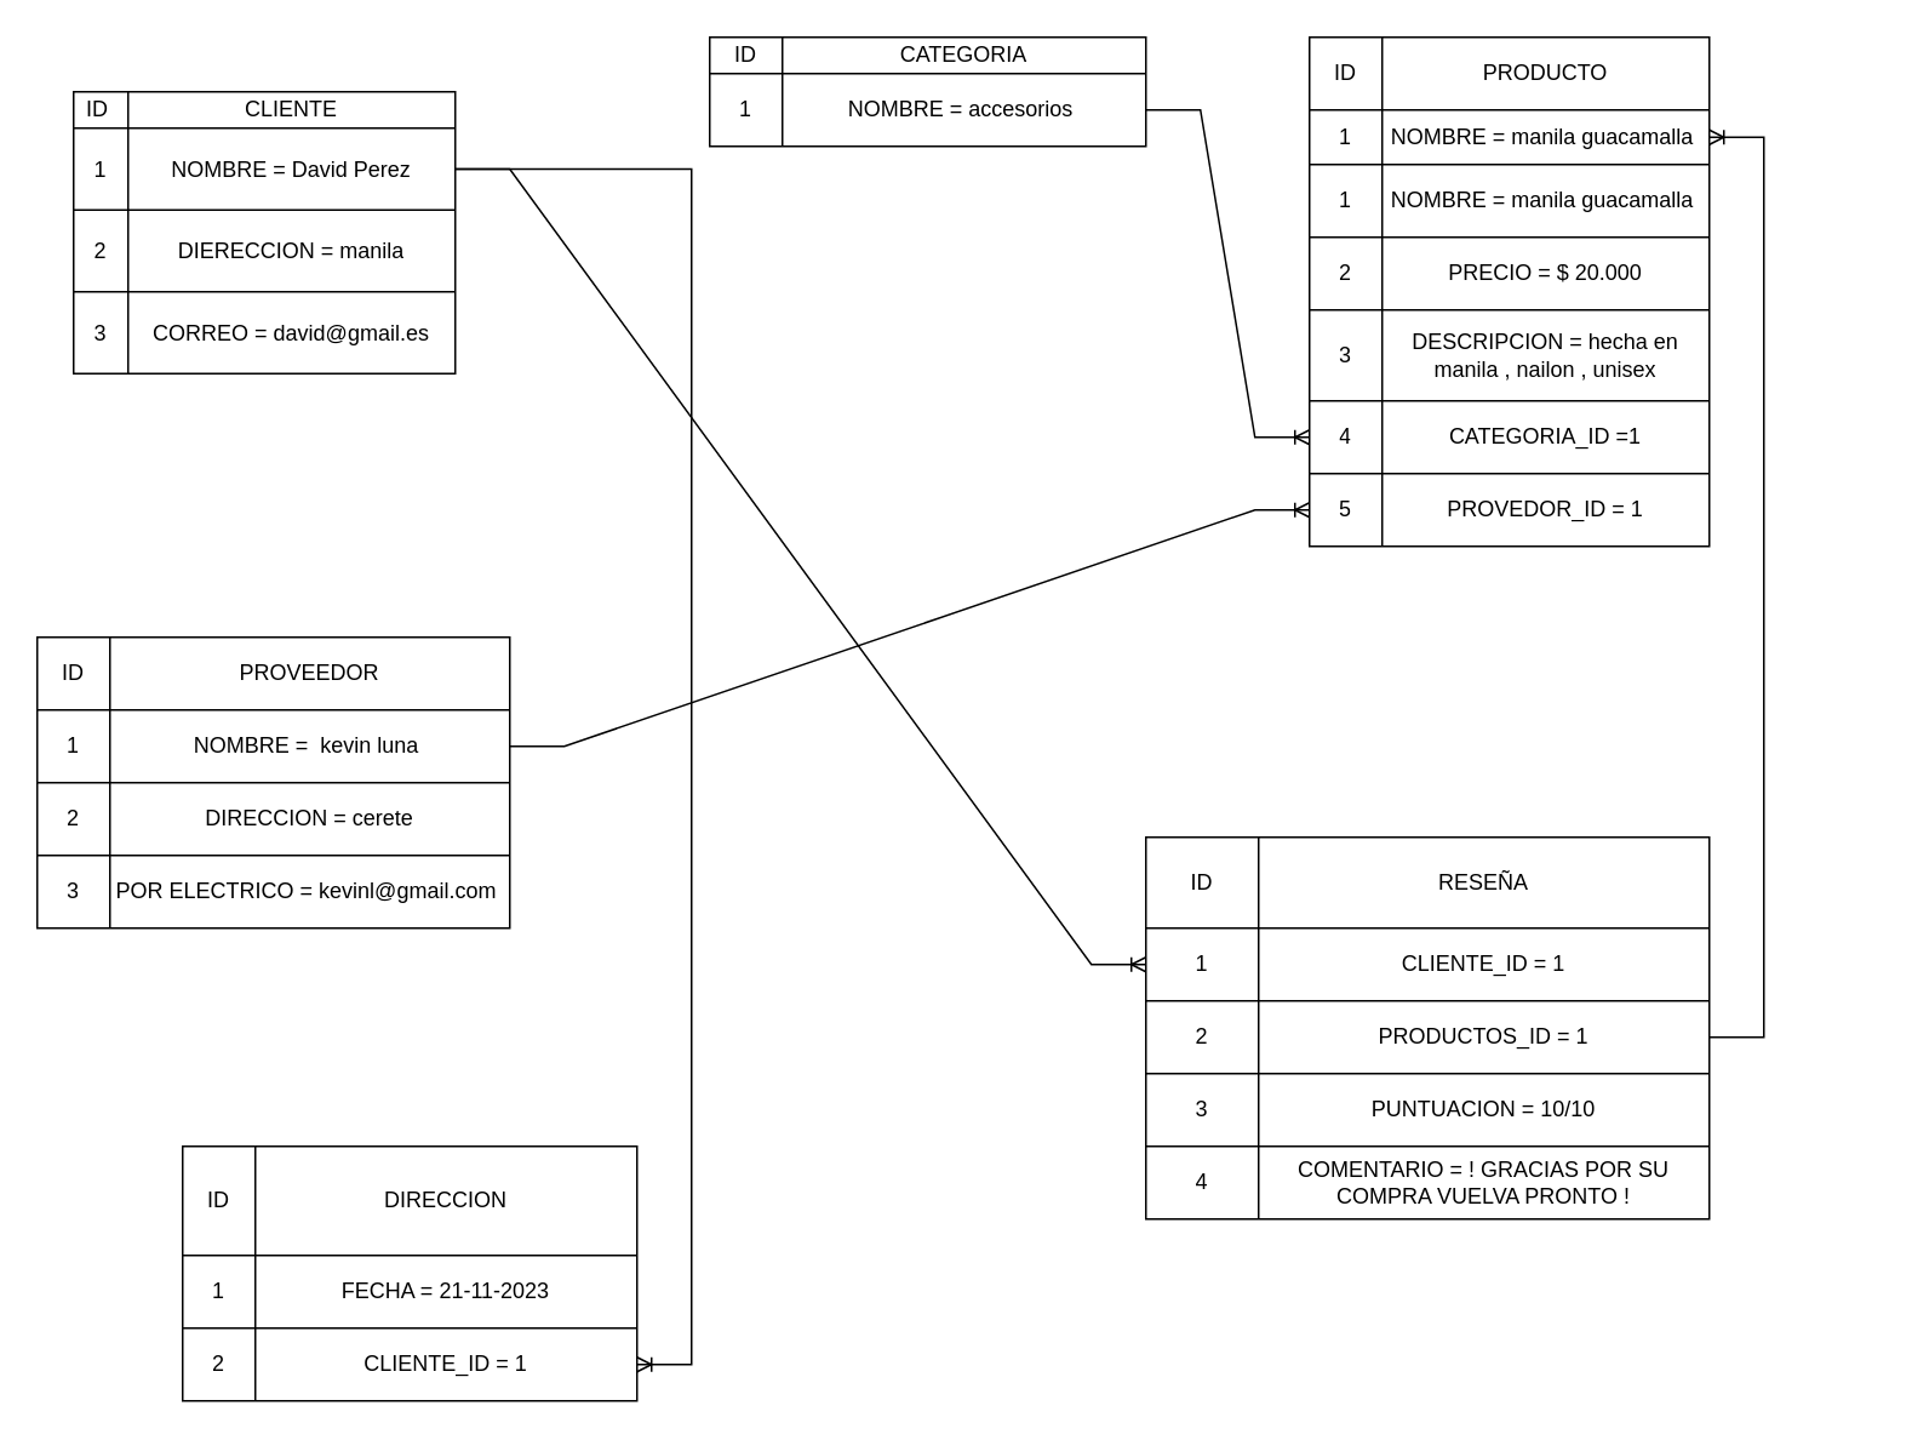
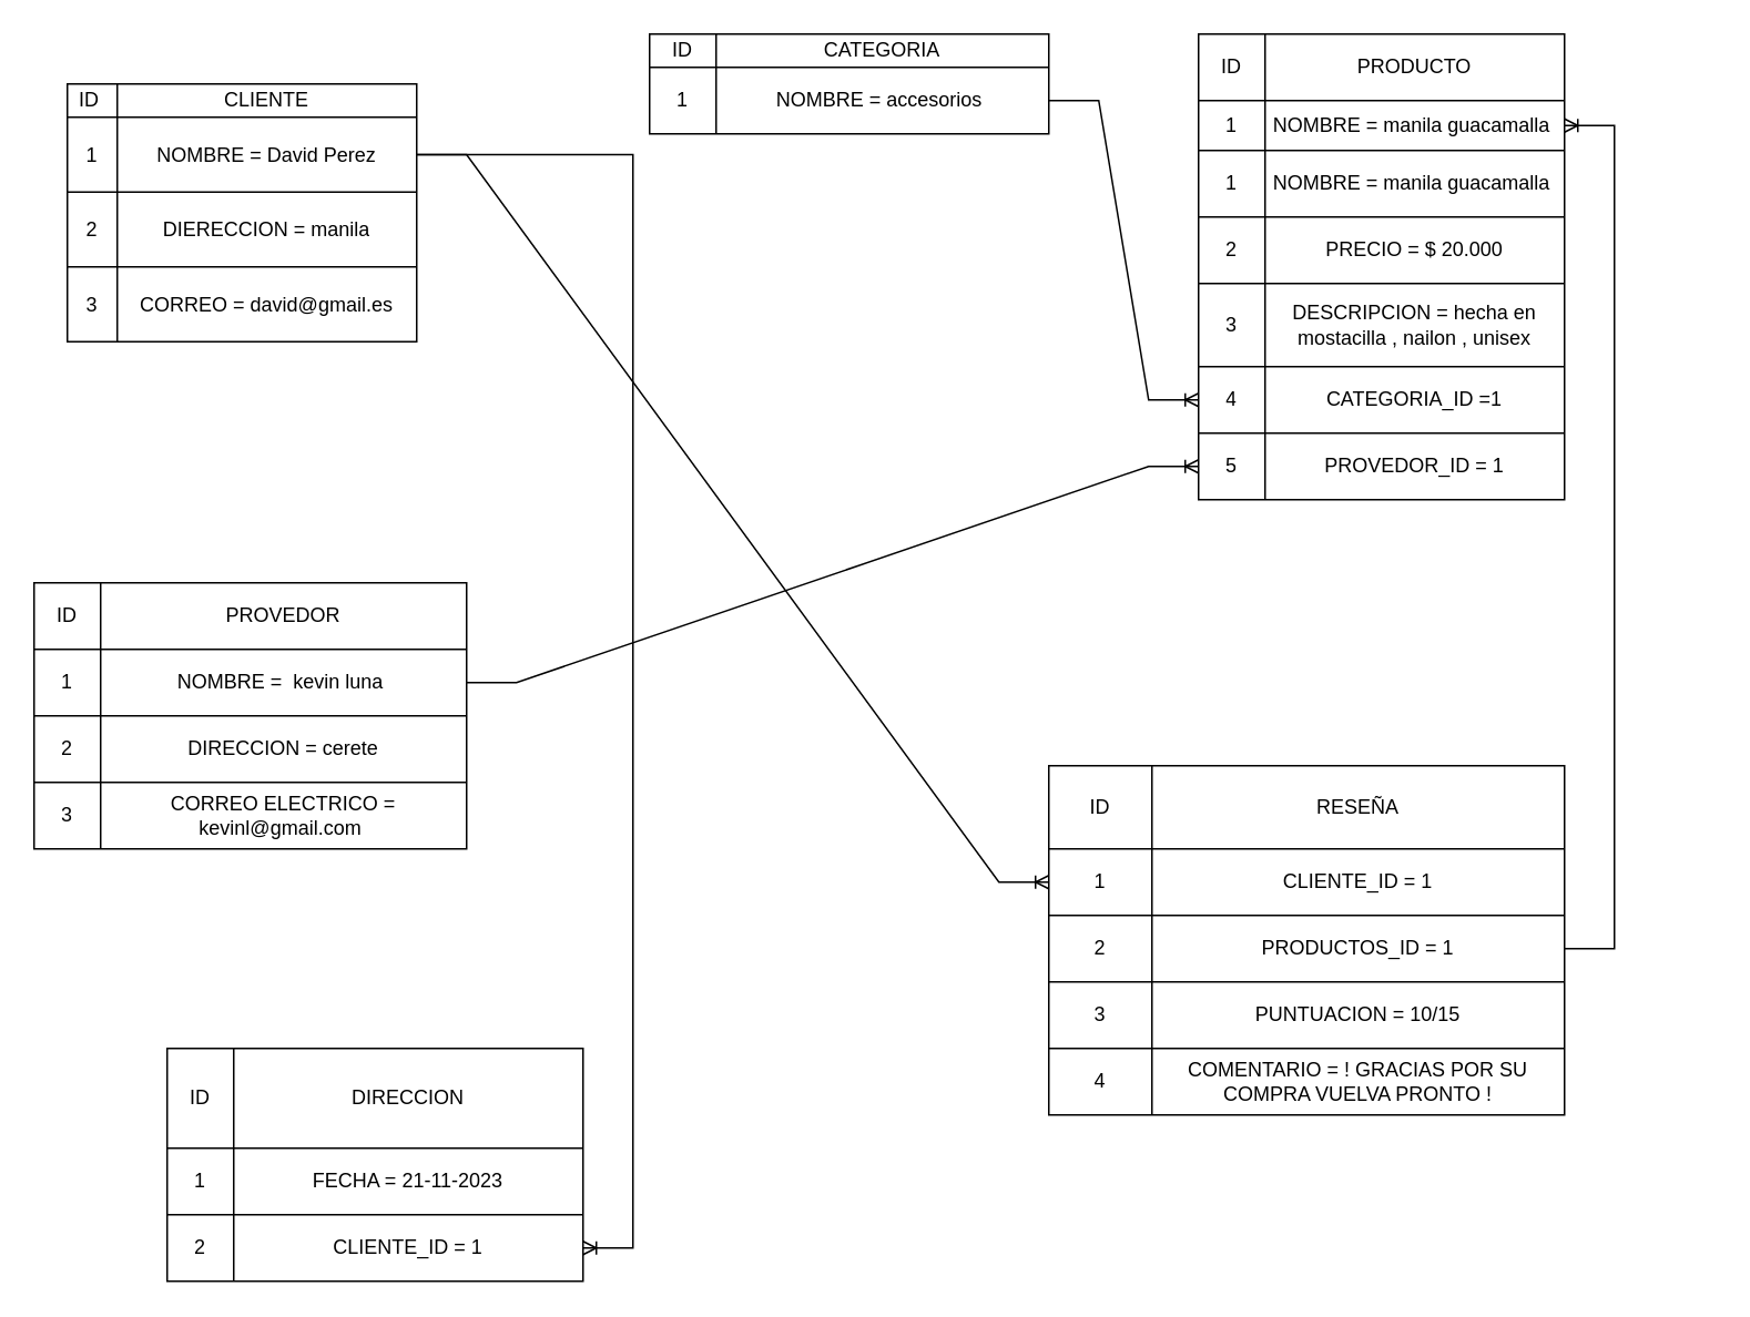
- <mxCell id="37" value="DESCRIPCION = hecha en manila , nailon , unisex" style="shape=partialRectangle;html=1;whiteSpace=wrap;connectable=0;strokeColor=inherit;overflow=hidden;fillColor=none;top=0;left=0;bottom=0;right=0;pointerEvents=1;" vertex="1" parent="35"><mxGeometry x="40" width="180" height="50" as="geometry"><mxRectangle width="180" height="50" as="alternateBounds" /></mxGeometry></mxCell>
+ <mxCell id="37" value="DESCRIPCION = hecha en mostacilla , nailon , unisex" style="shape=partialRectangle;html=1;whiteSpace=wrap;connectable=0;strokeColor=inherit;overflow=hidden;fillColor=none;top=0;left=0;bottom=0;right=0;pointerEvents=1;" vertex="1" parent="35"><mxGeometry x="40" width="180" height="50" as="geometry"><mxRectangle width="180" height="50" as="alternateBounds" /></mxGeometry></mxCell>
- <mxCell id="65" value="PROVEEDOR" style="shape=partialRectangle;html=1;whiteSpace=wrap;connectable=0;strokeColor=inherit;overflow=hidden;fillColor=none;top=0;left=0;bottom=0;right=0;pointerEvents=1;" vertex="1" parent="63"><mxGeometry x="40" width="220" height="40" as="geometry"><mxRectangle width="220" height="40" as="alternateBounds" /></mxGeometry></mxCell>
+ <mxCell id="65" value="PROVEDOR" style="shape=partialRectangle;html=1;whiteSpace=wrap;connectable=0;strokeColor=inherit;overflow=hidden;fillColor=none;top=0;left=0;bottom=0;right=0;pointerEvents=1;" vertex="1" parent="63"><mxGeometry x="40" width="220" height="40" as="geometry"><mxRectangle width="220" height="40" as="alternateBounds" /></mxGeometry></mxCell>
- <mxCell id="74" value="POR ELECTRICO = kevinl@gmail.com&amp;nbsp;" style="shape=partialRectangle;html=1;whiteSpace=wrap;connectable=0;strokeColor=inherit;overflow=hidden;fillColor=none;top=0;left=0;bottom=0;right=0;pointerEvents=1;" vertex="1" parent="72"><mxGeometry x="40" width="220" height="40" as="geometry"><mxRectangle width="220" height="40" as="alternateBounds" /></mxGeometry></mxCell>
+ <mxCell id="74" value="CORREO ELECTRICO = kevinl@gmail.com&amp;nbsp;" style="shape=partialRectangle;html=1;whiteSpace=wrap;connectable=0;strokeColor=inherit;overflow=hidden;fillColor=none;top=0;left=0;bottom=0;right=0;pointerEvents=1;" vertex="1" parent="72"><mxGeometry x="40" width="220" height="40" as="geometry"><mxRectangle width="220" height="40" as="alternateBounds" /></mxGeometry></mxCell>
- <mxCell id="17" value="PUNTUACION = 10/10" style="shape=partialRectangle;html=1;whiteSpace=wrap;connectable=0;strokeColor=inherit;overflow=hidden;fillColor=none;top=0;left=0;bottom=0;right=0;pointerEvents=1;" vertex="1" parent="15"><mxGeometry x="62" width="248" height="40" as="geometry"><mxRectangle width="248" height="40" as="alternateBounds" /></mxGeometry></mxCell>
+ <mxCell id="17" value="PUNTUACION = 10/15" style="shape=partialRectangle;html=1;whiteSpace=wrap;connectable=0;strokeColor=inherit;overflow=hidden;fillColor=none;top=0;left=0;bottom=0;right=0;pointerEvents=1;" vertex="1" parent="15"><mxGeometry x="62" width="248" height="40" as="geometry"><mxRectangle width="248" height="40" as="alternateBounds" /></mxGeometry></mxCell>
